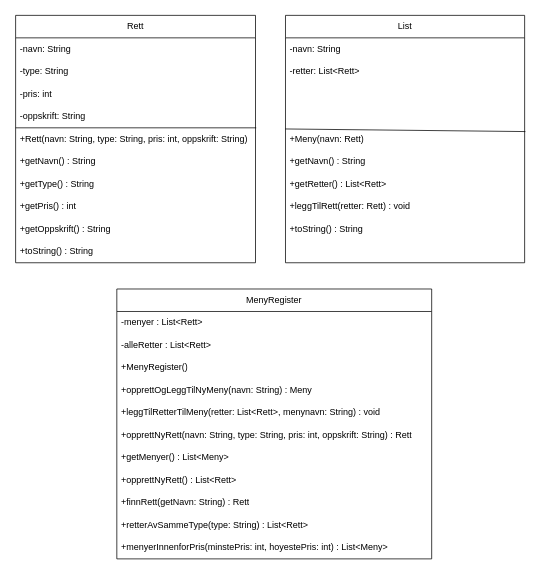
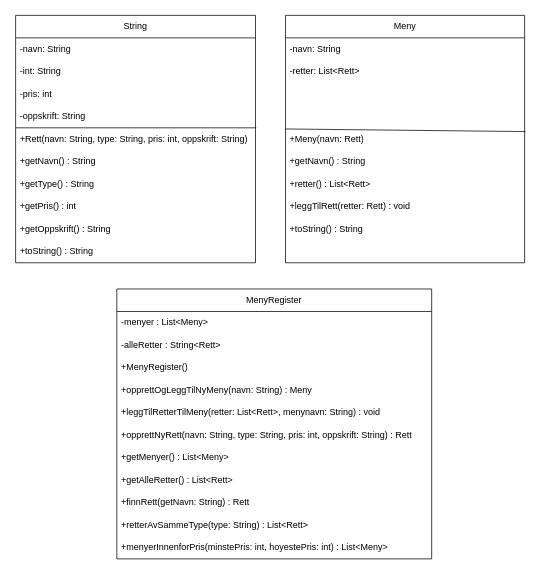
- <mxCell id="2" value="Rett" style="swimlane;fontStyle=0;childLayout=stackLayout;horizontal=1;startSize=30;horizontalStack=0;resizeParent=1;resizeParentMax=0;resizeLast=0;collapsible=1;marginBottom=0;whiteSpace=wrap;html=1;" vertex="1" parent="1"><mxGeometry x="20" y="20" width="320" height="330" as="geometry"><mxRectangle x="80" y="115" width="60" height="30" as="alternateBounds" /></mxGeometry></mxCell>
+ <mxCell id="2" value="String" style="swimlane;fontStyle=0;childLayout=stackLayout;horizontal=1;startSize=30;horizontalStack=0;resizeParent=1;resizeParentMax=0;resizeLast=0;collapsible=1;marginBottom=0;whiteSpace=wrap;html=1;" vertex="1" parent="1"><mxGeometry x="20" y="20" width="320" height="330" as="geometry"><mxRectangle x="80" y="115" width="60" height="30" as="alternateBounds" /></mxGeometry></mxCell>
- <mxCell id="14" value="List" style="swimlane;fontStyle=0;childLayout=stackLayout;horizontal=1;startSize=30;horizontalStack=0;resizeParent=1;resizeParentMax=0;resizeLast=0;collapsible=1;marginBottom=0;whiteSpace=wrap;html=1;" vertex="1" parent="1"><mxGeometry x="380" y="20" width="319" height="330" as="geometry" /></mxCell>
+ <mxCell id="14" value="Meny" style="swimlane;fontStyle=0;childLayout=stackLayout;horizontal=1;startSize=30;horizontalStack=0;resizeParent=1;resizeParentMax=0;resizeLast=0;collapsible=1;marginBottom=0;whiteSpace=wrap;html=1;" vertex="1" parent="1"><mxGeometry x="380" y="20" width="319" height="330" as="geometry" /></mxCell>
- <mxCell id="4" value="-type: String" style="text;strokeColor=none;fillColor=none;align=left;verticalAlign=middle;spacingLeft=4;spacingRight=4;overflow=hidden;points=[[0,0.5],[1,0.5]];portConstraint=eastwest;rotatable=0;whiteSpace=wrap;html=1;" vertex="1" parent="2"><mxGeometry y="60" width="320" height="30" as="geometry" /></mxCell>
+ <mxCell id="4" value="-int: String" style="text;strokeColor=none;fillColor=none;align=left;verticalAlign=middle;spacingLeft=4;spacingRight=4;overflow=hidden;points=[[0,0.5],[1,0.5]];portConstraint=eastwest;rotatable=0;whiteSpace=wrap;html=1;" vertex="1" parent="2"><mxGeometry y="60" width="320" height="30" as="geometry" /></mxCell>
- <mxCell id="21" value="+getRetter() : List&amp;lt;Rett&amp;gt;" style="text;strokeColor=none;fillColor=none;align=left;verticalAlign=middle;spacingLeft=4;spacingRight=4;overflow=hidden;points=[[0,0.5],[1,0.5]];portConstraint=eastwest;rotatable=0;whiteSpace=wrap;html=1;" vertex="1" parent="14"><mxGeometry y="210" width="319" height="30" as="geometry" /></mxCell>
+ <mxCell id="21" value="+retter() : List&amp;lt;Rett&amp;gt;" style="text;strokeColor=none;fillColor=none;align=left;verticalAlign=middle;spacingLeft=4;spacingRight=4;overflow=hidden;points=[[0,0.5],[1,0.5]];portConstraint=eastwest;rotatable=0;whiteSpace=wrap;html=1;" vertex="1" parent="14"><mxGeometry y="210" width="319" height="30" as="geometry" /></mxCell>
- <mxCell id="27" value="-menyer : List&amp;lt;Rett&amp;gt;" style="text;strokeColor=none;fillColor=none;align=left;verticalAlign=middle;spacingLeft=4;spacingRight=4;overflow=hidden;points=[[0,0.5],[1,0.5]];portConstraint=eastwest;rotatable=0;whiteSpace=wrap;html=1;" vertex="1" parent="26"><mxGeometry y="30" width="420" height="30" as="geometry" /></mxCell>
+ <mxCell id="27" value="-menyer : List&amp;lt;Meny&amp;gt;" style="text;strokeColor=none;fillColor=none;align=left;verticalAlign=middle;spacingLeft=4;spacingRight=4;overflow=hidden;points=[[0,0.5],[1,0.5]];portConstraint=eastwest;rotatable=0;whiteSpace=wrap;html=1;" vertex="1" parent="26"><mxGeometry y="30" width="420" height="30" as="geometry" /></mxCell>
- <mxCell id="28" value="-alleRetter : List&amp;lt;Rett&amp;gt;" style="text;strokeColor=none;fillColor=none;align=left;verticalAlign=middle;spacingLeft=4;spacingRight=4;overflow=hidden;points=[[0,0.5],[1,0.5]];portConstraint=eastwest;rotatable=0;whiteSpace=wrap;html=1;" vertex="1" parent="26"><mxGeometry y="60" width="420" height="30" as="geometry" /></mxCell>
+ <mxCell id="28" value="-alleRetter : String&amp;lt;Rett&amp;gt;" style="text;strokeColor=none;fillColor=none;align=left;verticalAlign=middle;spacingLeft=4;spacingRight=4;overflow=hidden;points=[[0,0.5],[1,0.5]];portConstraint=eastwest;rotatable=0;whiteSpace=wrap;html=1;" vertex="1" parent="26"><mxGeometry y="60" width="420" height="30" as="geometry" /></mxCell>
- <mxCell id="34" value="+opprettNyRett() : List&amp;lt;Rett&amp;gt;" style="text;strokeColor=none;fillColor=none;align=left;verticalAlign=middle;spacingLeft=4;spacingRight=4;overflow=hidden;points=[[0,0.5],[1,0.5]];portConstraint=eastwest;rotatable=0;whiteSpace=wrap;html=1;" vertex="1" parent="26"><mxGeometry y="240" width="420" height="30" as="geometry" /></mxCell>
+ <mxCell id="34" value="+getAlleRetter() : List&amp;lt;Rett&amp;gt;" style="text;strokeColor=none;fillColor=none;align=left;verticalAlign=middle;spacingLeft=4;spacingRight=4;overflow=hidden;points=[[0,0.5],[1,0.5]];portConstraint=eastwest;rotatable=0;whiteSpace=wrap;html=1;" vertex="1" parent="26"><mxGeometry y="240" width="420" height="30" as="geometry" /></mxCell>
